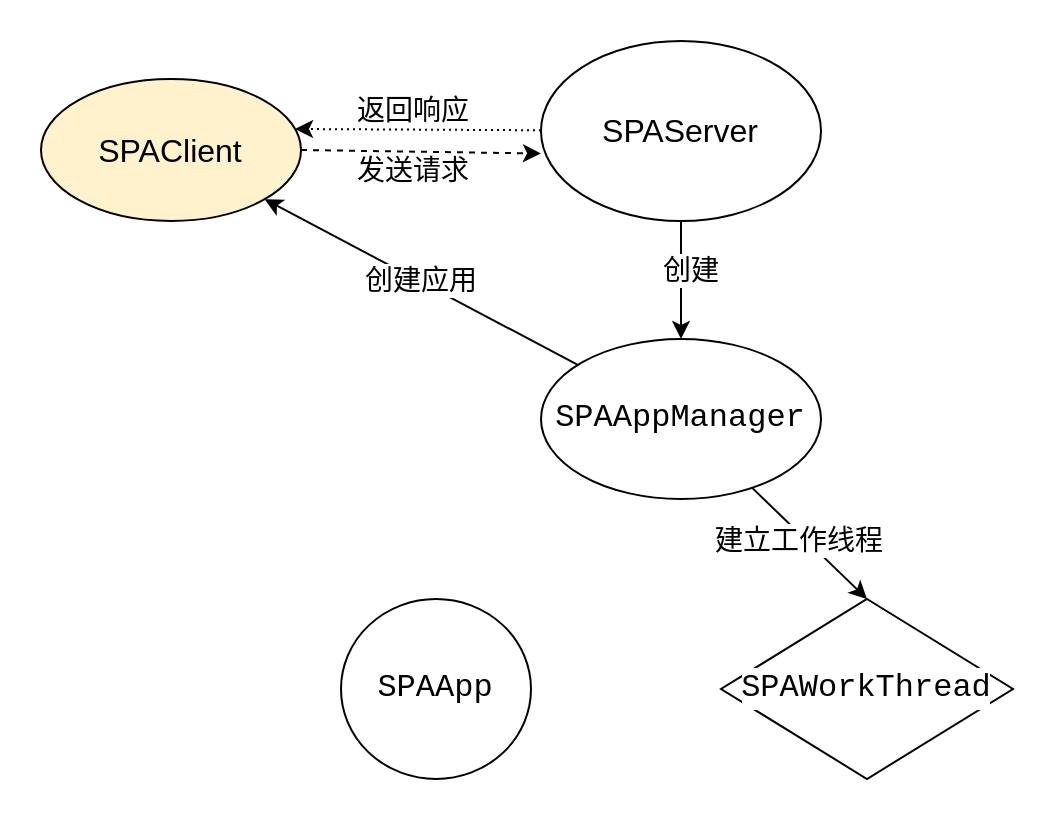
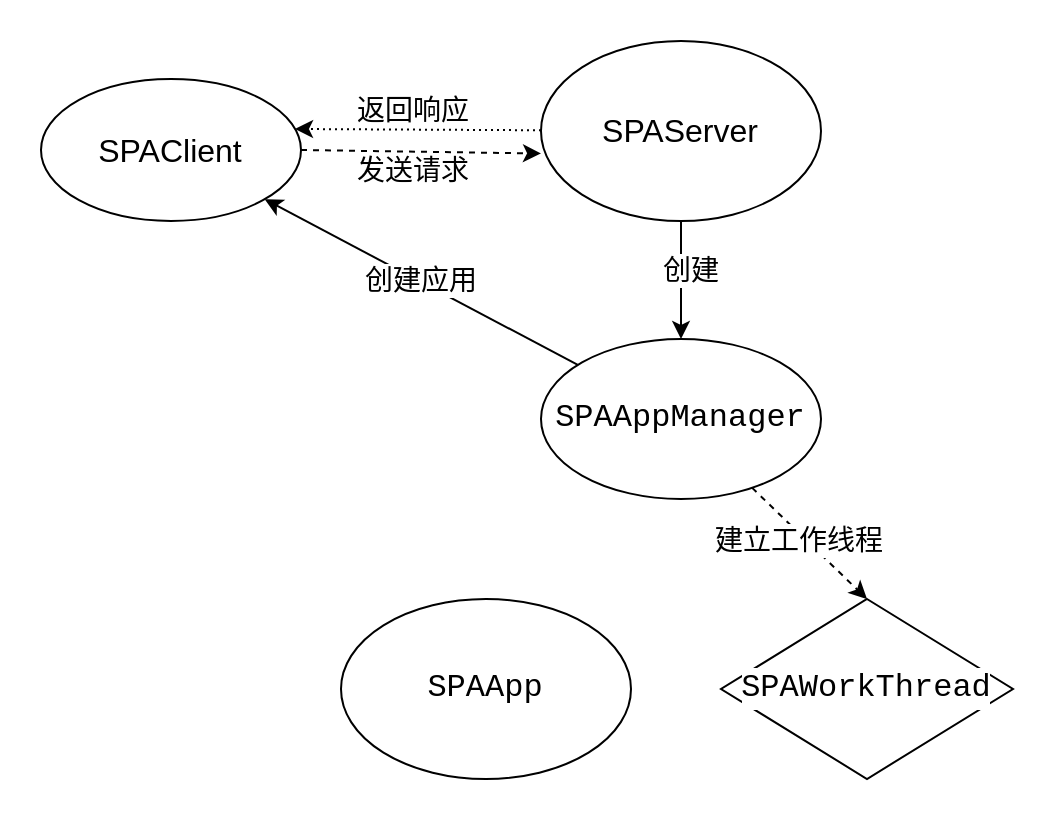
- <mxCell id="4" value="SPAClient" style="ellipse;whiteSpace=wrap;html=1;fontSize=16;fillColor=#fff2cc;" vertex="1" parent="1"><mxGeometry x="20" y="39" width="130" height="71" as="geometry" /></mxCell>
+ <mxCell id="4" value="SPAClient" style="ellipse;whiteSpace=wrap;html=1;fontSize=16;" vertex="1" parent="1"><mxGeometry x="20" y="39" width="130" height="71" as="geometry" /></mxCell>
- <mxCell id="11" style="edgeStyle=none;rounded=0;orthogonalLoop=1;jettySize=auto;html=1;entryX=0.5;entryY=0;entryDx=0;entryDy=0;" edge="1" parent="1" source="13" target="15"><mxGeometry relative="1" as="geometry" /></mxCell>
+ <mxCell id="11" style="edgeStyle=none;rounded=0;orthogonalLoop=1;jettySize=auto;html=1;entryX=0.5;entryY=0;entryDx=0;entryDy=0;dashed=1;" edge="1" parent="1" source="13" target="15"><mxGeometry relative="1" as="geometry" /></mxCell>
- <mxCell id="14" value="&lt;div style=&quot;background-color: rgb(255, 255, 255); font-family: menlo, monaco, &amp;quot;courier new&amp;quot;, monospace; font-size: 16px; line-height: 21px;&quot;&gt;SPAApp&lt;/div&gt;" style="ellipse;whiteSpace=wrap;html=1;fontSize=16;" vertex="1" parent="1"><mxGeometry x="170" y="299" width="95" height="90" as="geometry" /></mxCell>
+ <mxCell id="14" value="&lt;div style=&quot;background-color: rgb(255, 255, 255); font-family: menlo, monaco, &amp;quot;courier new&amp;quot;, monospace; font-size: 16px; line-height: 21px;&quot;&gt;SPAApp&lt;/div&gt;" style="ellipse;whiteSpace=wrap;html=1;fontSize=16;" vertex="1" parent="1"><mxGeometry x="170" y="299" width="145" height="90" as="geometry" /></mxCell>
